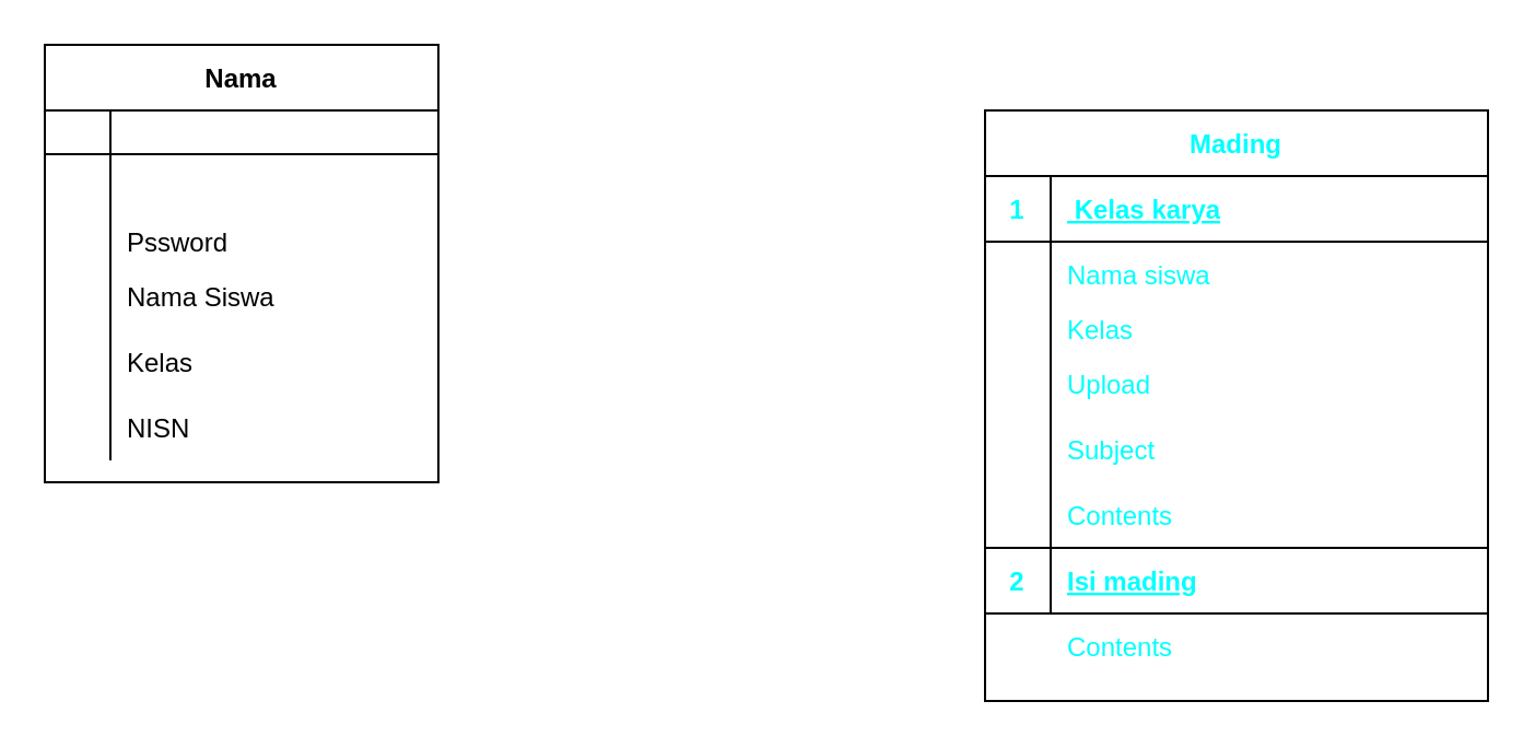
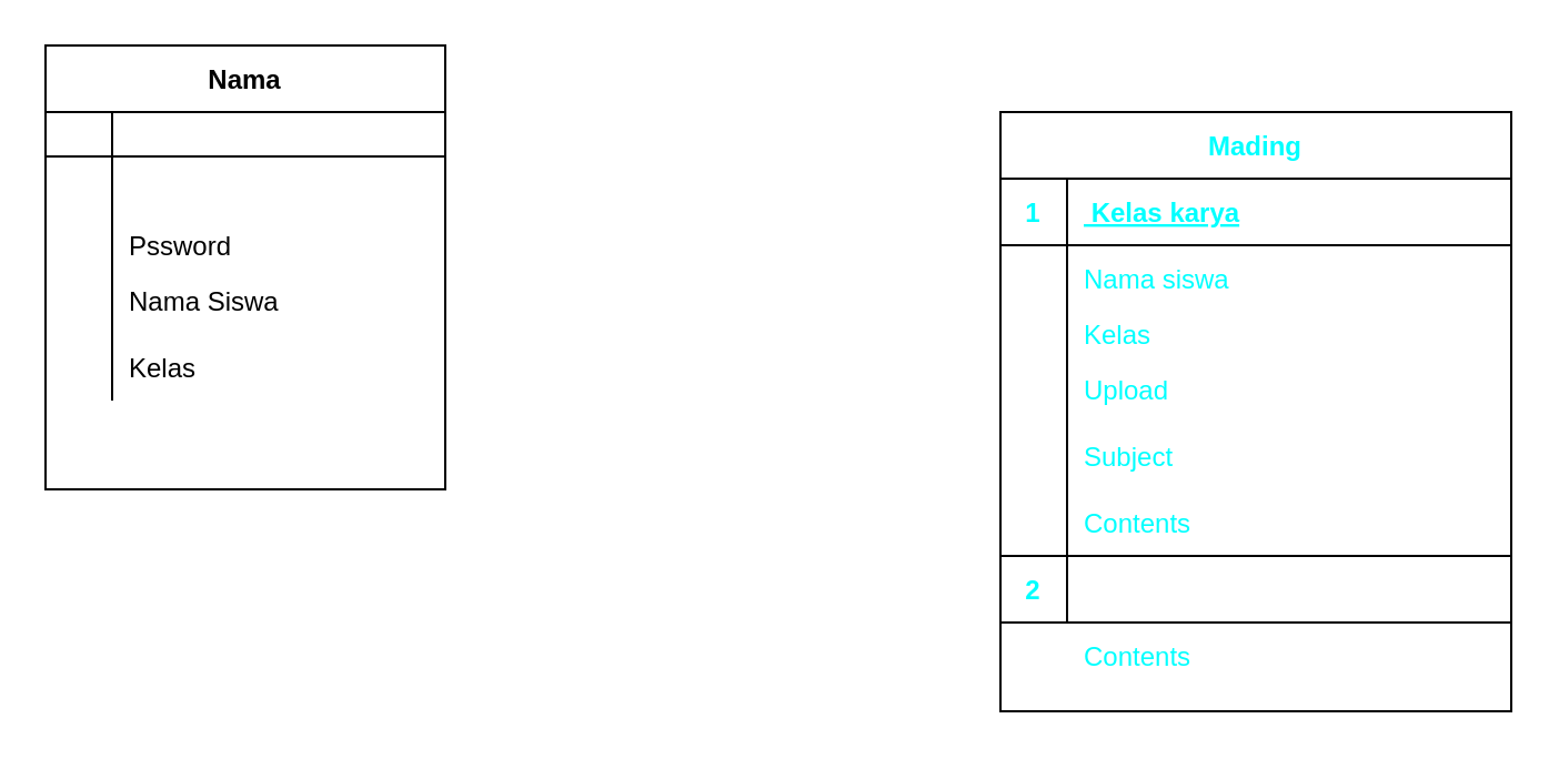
- <mxCell id="19" value="NISN" style="shape=partialRectangle;connectable=0;fillColor=none;top=0;left=0;bottom=0;right=0;align=left;spacingLeft=6;overflow=hidden;" vertex="1" parent="17"><mxGeometry x="30" width="150" height="30" as="geometry" /></mxCell>
- <mxCell id="44" value="Isi mading" style="shape=partialRectangle;connectable=0;fillColor=none;top=0;left=0;bottom=0;right=0;align=left;spacingLeft=6;fontStyle=5;overflow=hidden;fontColor=#00FFFF;" vertex="1" parent="42"><mxGeometry x="30" width="200" height="30" as="geometry" /></mxCell>
